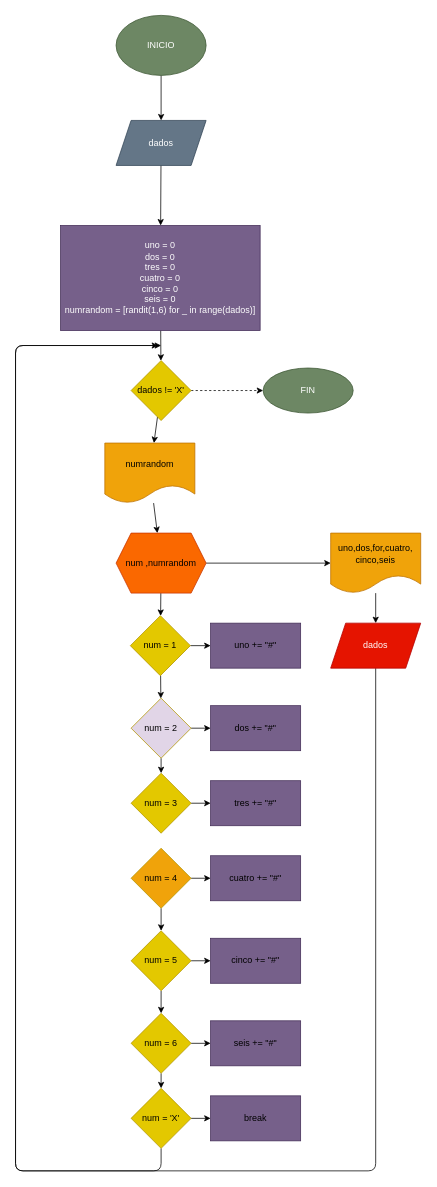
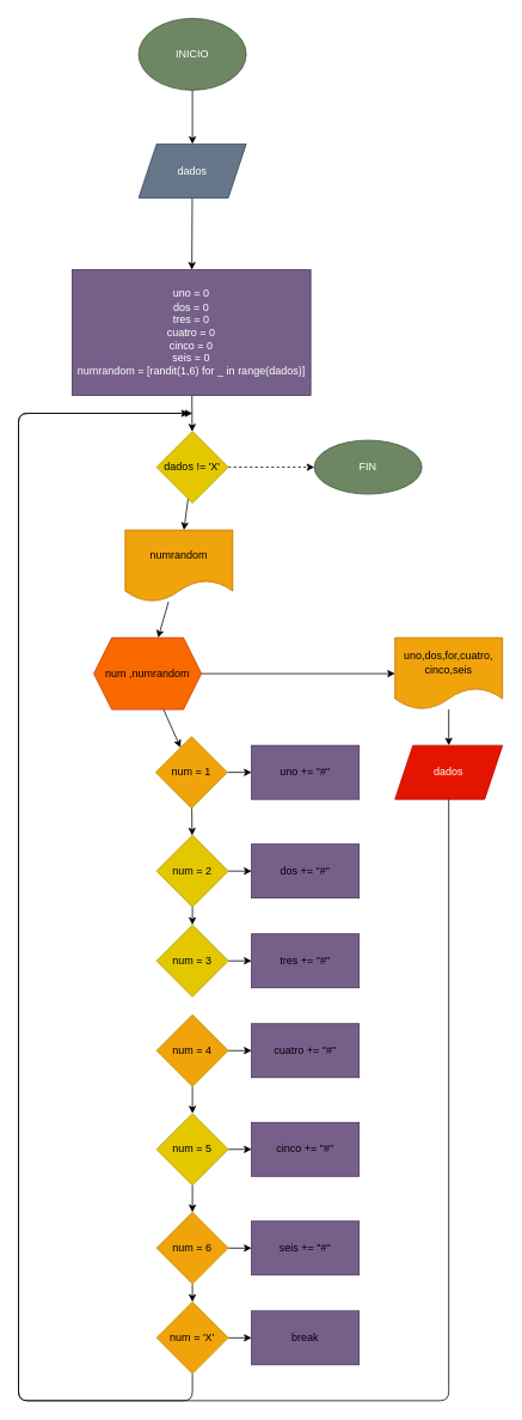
- <mxCell id="15" value="num ,numrandom" style="shape=hexagon;perimeter=hexagonPerimeter2;whiteSpace=wrap;html=1;fixedSize=1;fillColor=#fa6800;fontColor=#000000;strokeColor=#C73500;" vertex="1" parent="1"><mxGeometry x="154" y="710" width="120" height="80" as="geometry" /></mxCell>
+ <mxCell id="15" value="num ,numrandom" style="shape=hexagon;perimeter=hexagonPerimeter2;whiteSpace=wrap;html=1;fixedSize=1;fillColor=#fa6800;fontColor=#000000;strokeColor=#C73500;" vertex="1" parent="1"><mxGeometry x="104" y="710" width="120" height="80" as="geometry" /></mxCell>
- <mxCell id="18" value="num = 1" style="rhombus;whiteSpace=wrap;html=1;strokeColor=#B09500;fillColor=#e3c800;fontColor=#000000;" vertex="1" parent="1"><mxGeometry x="173" y="820" width="80" height="80" as="geometry" /></mxCell>
+ <mxCell id="18" value="num = 1" style="rhombus;whiteSpace=wrap;html=1;strokeColor=#B09500;fillColor=#f0a30a;fontColor=#000000;" vertex="1" parent="1"><mxGeometry x="173" y="820" width="80" height="80" as="geometry" /></mxCell>
- <mxCell id="21" value="num = 2" style="rhombus;whiteSpace=wrap;html=1;strokeColor=#B09500;fillColor=#e1d5e7;fontColor=#000000;" vertex="1" parent="1"><mxGeometry x="174" y="930" width="80" height="80" as="geometry" /></mxCell>
+ <mxCell id="21" value="num = 2" style="rhombus;whiteSpace=wrap;html=1;strokeColor=#B09500;fillColor=#e3c800;fontColor=#000000;" vertex="1" parent="1"><mxGeometry x="174" y="930" width="80" height="80" as="geometry" /></mxCell>
- <mxCell id="32" value="num = 6" style="rhombus;whiteSpace=wrap;html=1;strokeColor=#B09500;fillColor=#e3c800;fontColor=#000000;" vertex="1" parent="1"><mxGeometry x="174" y="1350" width="80" height="80" as="geometry" /></mxCell>
+ <mxCell id="32" value="num = 6" style="rhombus;whiteSpace=wrap;html=1;strokeColor=#B09500;fillColor=#f0a30a;fontColor=#000000;" vertex="1" parent="1"><mxGeometry x="174" y="1350" width="80" height="80" as="geometry" /></mxCell>
- <mxCell id="35" value="num = 'X'" style="rhombus;whiteSpace=wrap;html=1;strokeColor=#B09500;fillColor=#e3c800;fontColor=#000000;" vertex="1" parent="1"><mxGeometry x="174" y="1450" width="80" height="80" as="geometry" /></mxCell>
+ <mxCell id="35" value="num = 'X'" style="rhombus;whiteSpace=wrap;html=1;strokeColor=#B09500;fillColor=#f0a30a;fontColor=#000000;" vertex="1" parent="1"><mxGeometry x="174" y="1450" width="80" height="80" as="geometry" /></mxCell>
